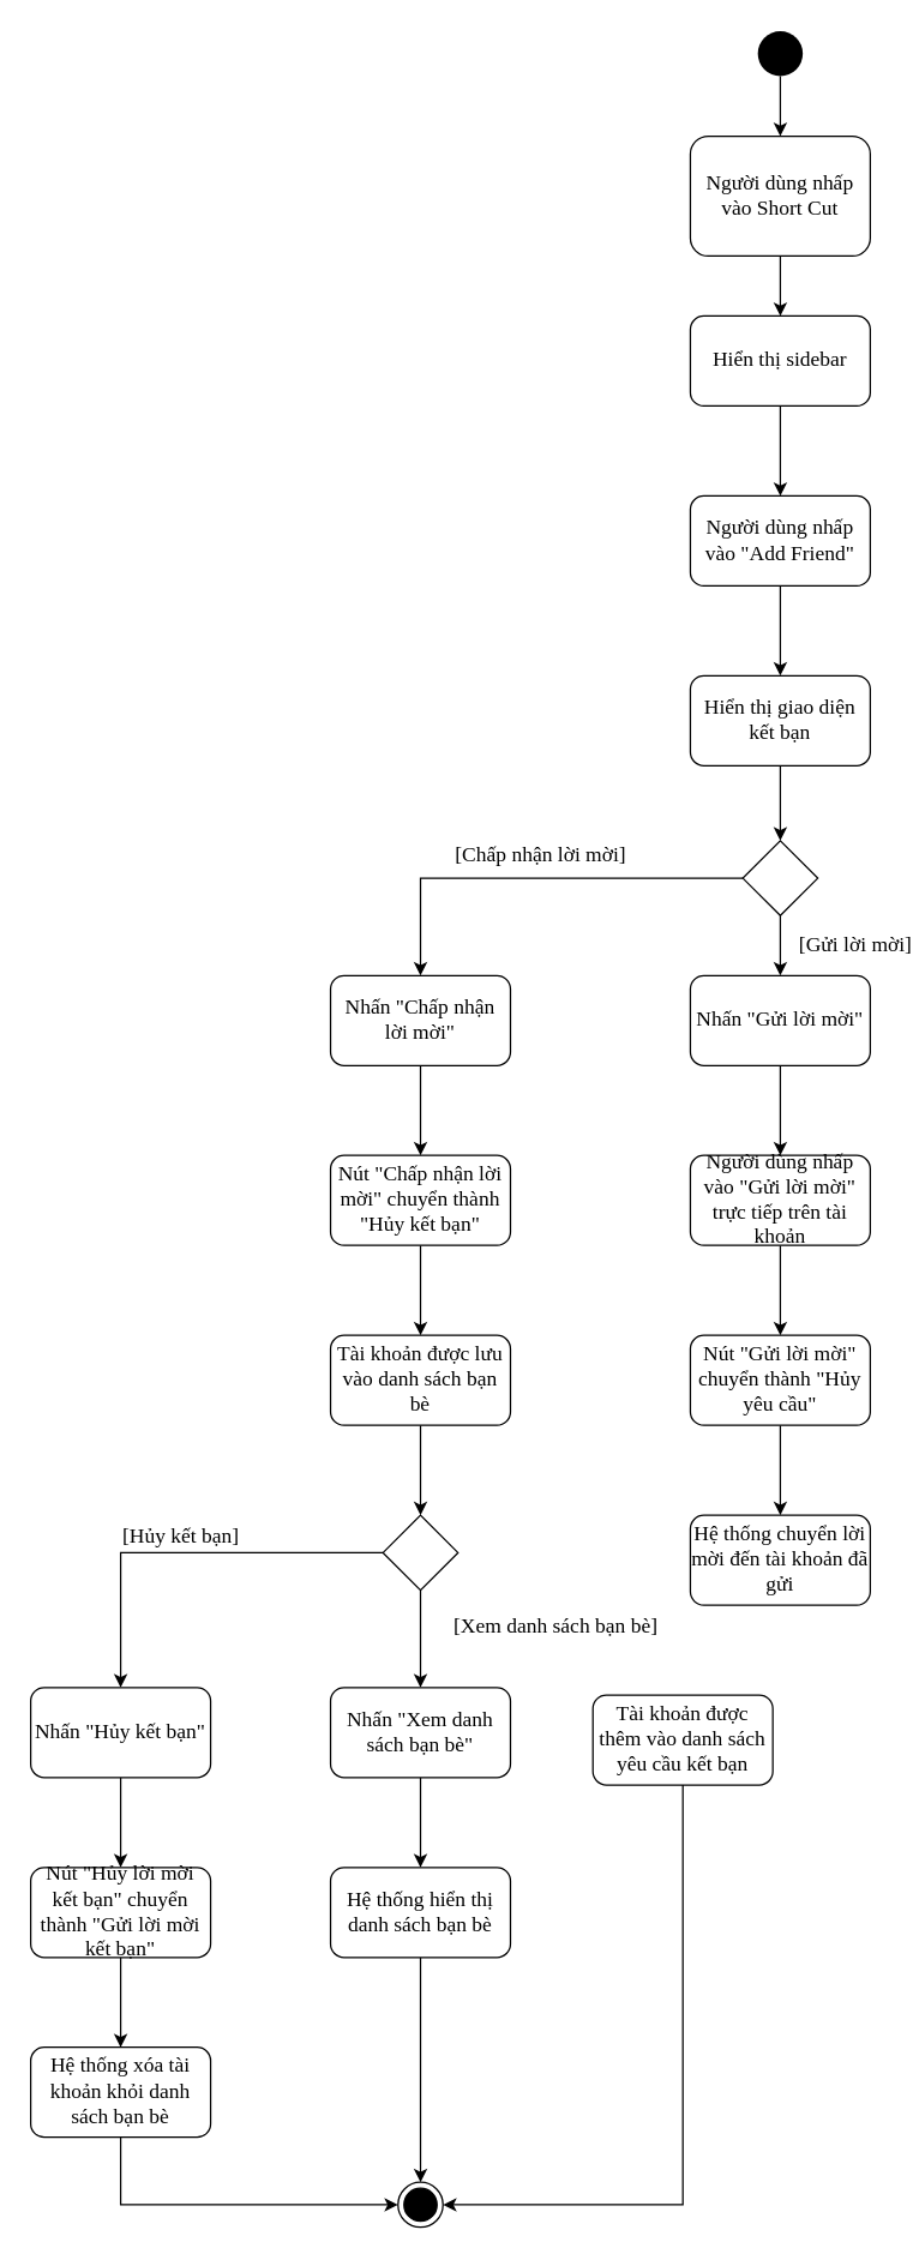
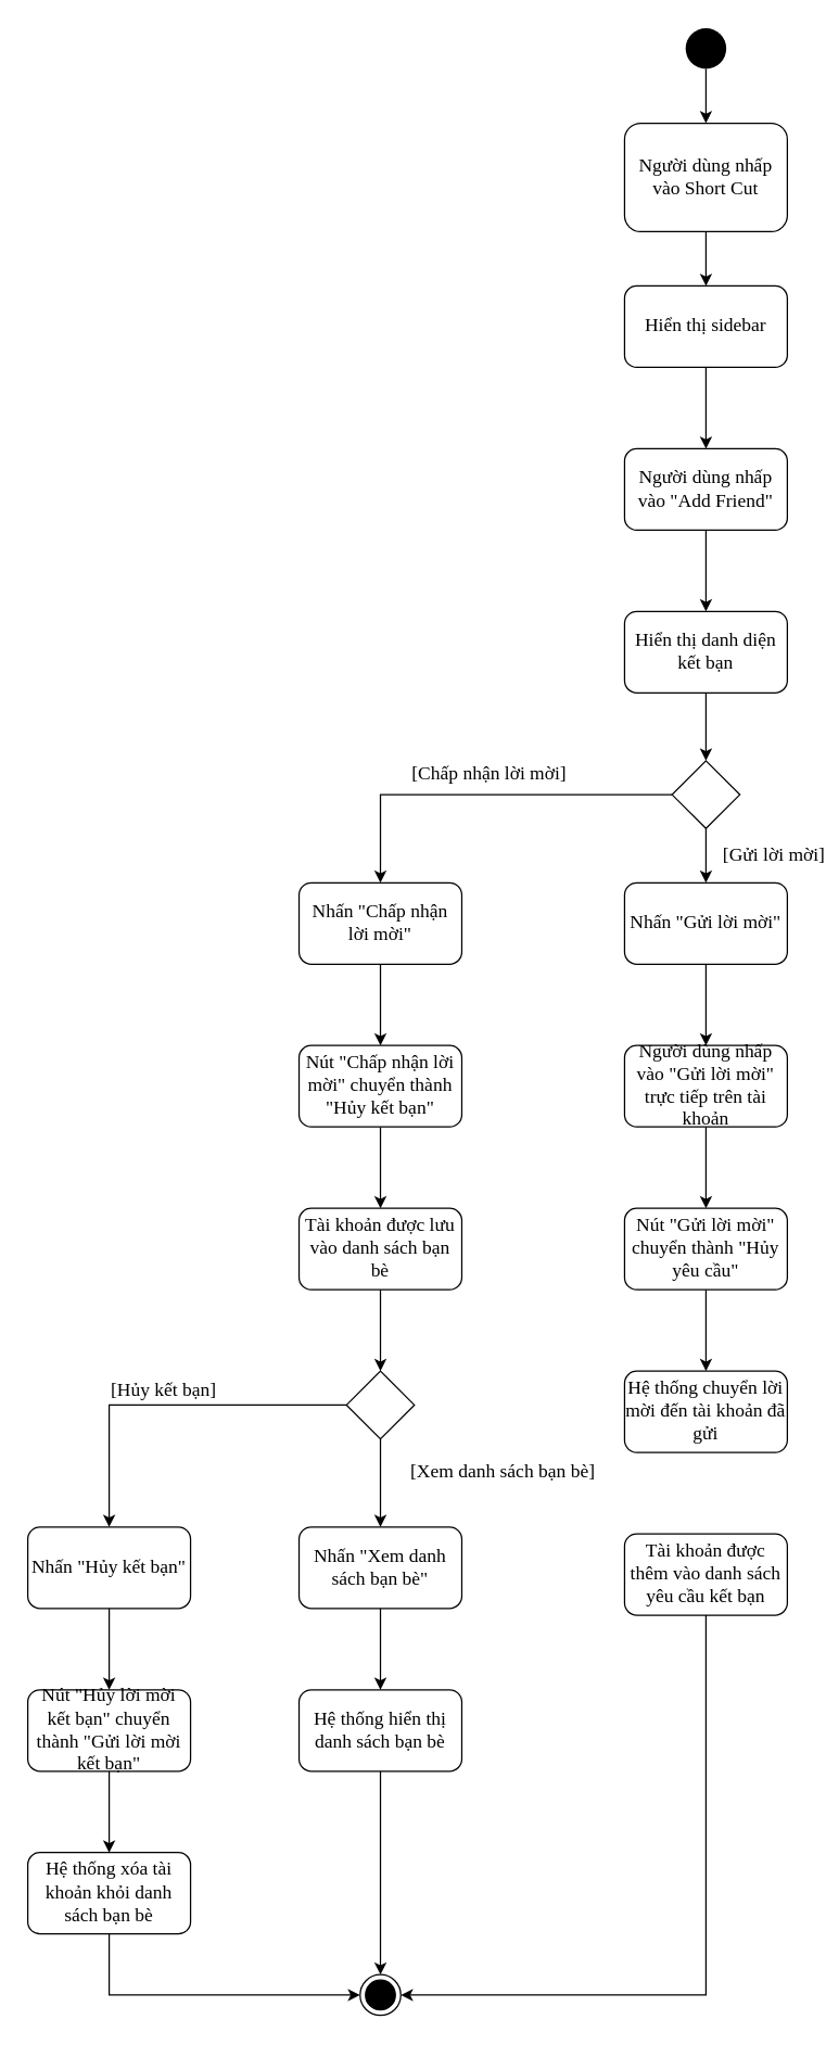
- <mxCell id="11" value="Hiển thị giao diện kết bạn" style="rounded=1;whiteSpace=wrap;html=1;fontSize=14;fontFamily=Verdana;" parent="1" vertex="1"><mxGeometry x="460" y="450" width="120" height="60" as="geometry" /></mxCell>
+ <mxCell id="11" value="Hiển thị danh diện kết bạn" style="rounded=1;whiteSpace=wrap;html=1;fontSize=14;fontFamily=Verdana;" parent="1" vertex="1"><mxGeometry x="460" y="450" width="120" height="60" as="geometry" /></mxCell>
- <mxCell id="18" value="Tài khoản được thêm vào danh sách yêu cầu kết bạn" style="rounded=1;whiteSpace=wrap;html=1;fontSize=14;fontFamily=Verdana;" parent="1" vertex="1"><mxGeometry x="395" y="1130" width="120" height="60" as="geometry" /></mxCell>
+ <mxCell id="18" value="Tài khoản được thêm vào danh sách yêu cầu kết bạn" style="rounded=1;whiteSpace=wrap;html=1;fontSize=14;fontFamily=Verdana;" parent="1" vertex="1"><mxGeometry x="460" y="1130" width="120" height="60" as="geometry" /></mxCell>
